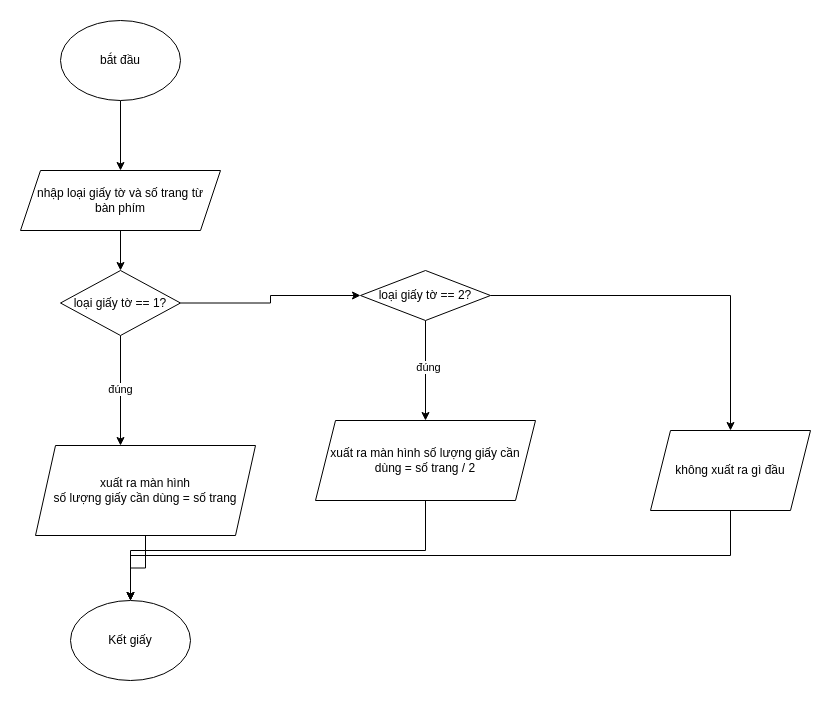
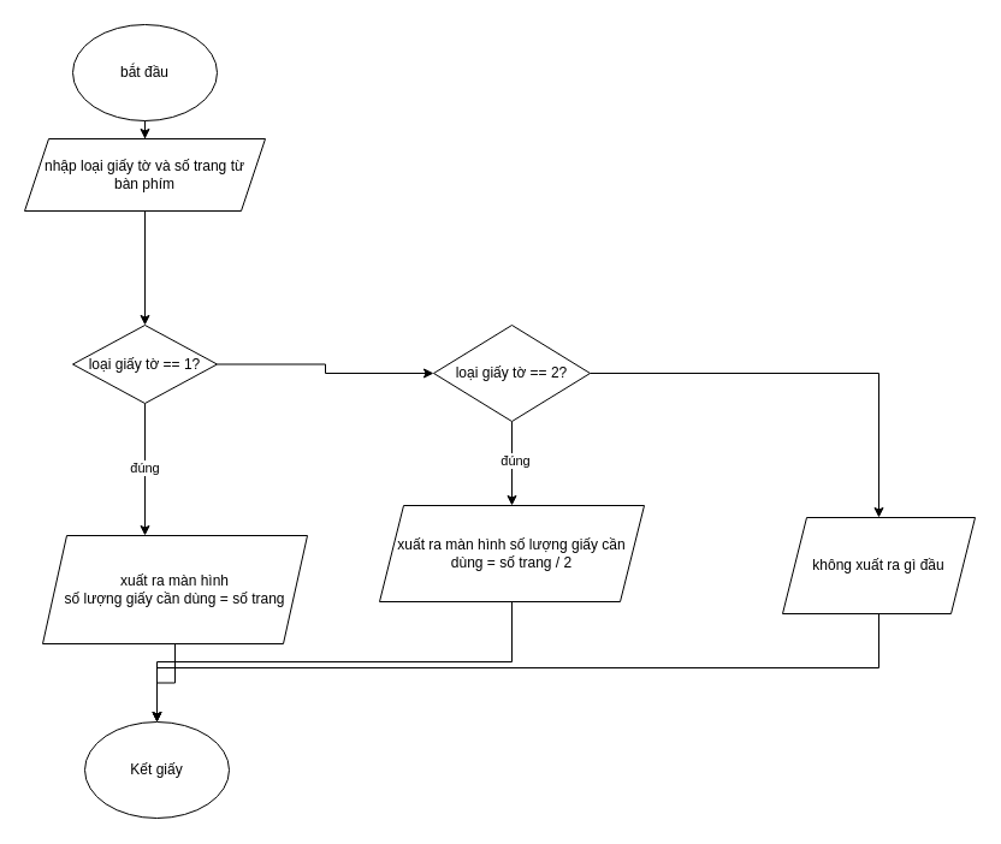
- <mxCell id="5" value="nhập loại giấy tờ và số trang từ&lt;div&gt;bàn phím&lt;/div&gt;" style="shape=parallelogram;perimeter=parallelogramPerimeter;whiteSpace=wrap;html=1;fixedSize=1;" vertex="1" parent="1"><mxGeometry x="20" y="170" width="200" height="60" as="geometry" /></mxCell>
+ <mxCell id="5" value="nhập loại giấy tờ và số trang từ&lt;div&gt;bàn phím&lt;/div&gt;" style="shape=parallelogram;perimeter=parallelogramPerimeter;whiteSpace=wrap;html=1;fixedSize=1;" vertex="1" parent="1"><mxGeometry x="20" y="115" width="200" height="60" as="geometry" /></mxCell>
- <mxCell id="15" value="loại giấy tờ == 2?" style="rhombus;whiteSpace=wrap;html=1;" vertex="1" parent="1"><mxGeometry x="360" y="270" width="130" height="50" as="geometry" /></mxCell>
+ <mxCell id="15" value="loại giấy tờ == 2?" style="rhombus;whiteSpace=wrap;html=1;" vertex="1" parent="1"><mxGeometry x="360" y="270" width="130" height="80" as="geometry" /></mxCell>
